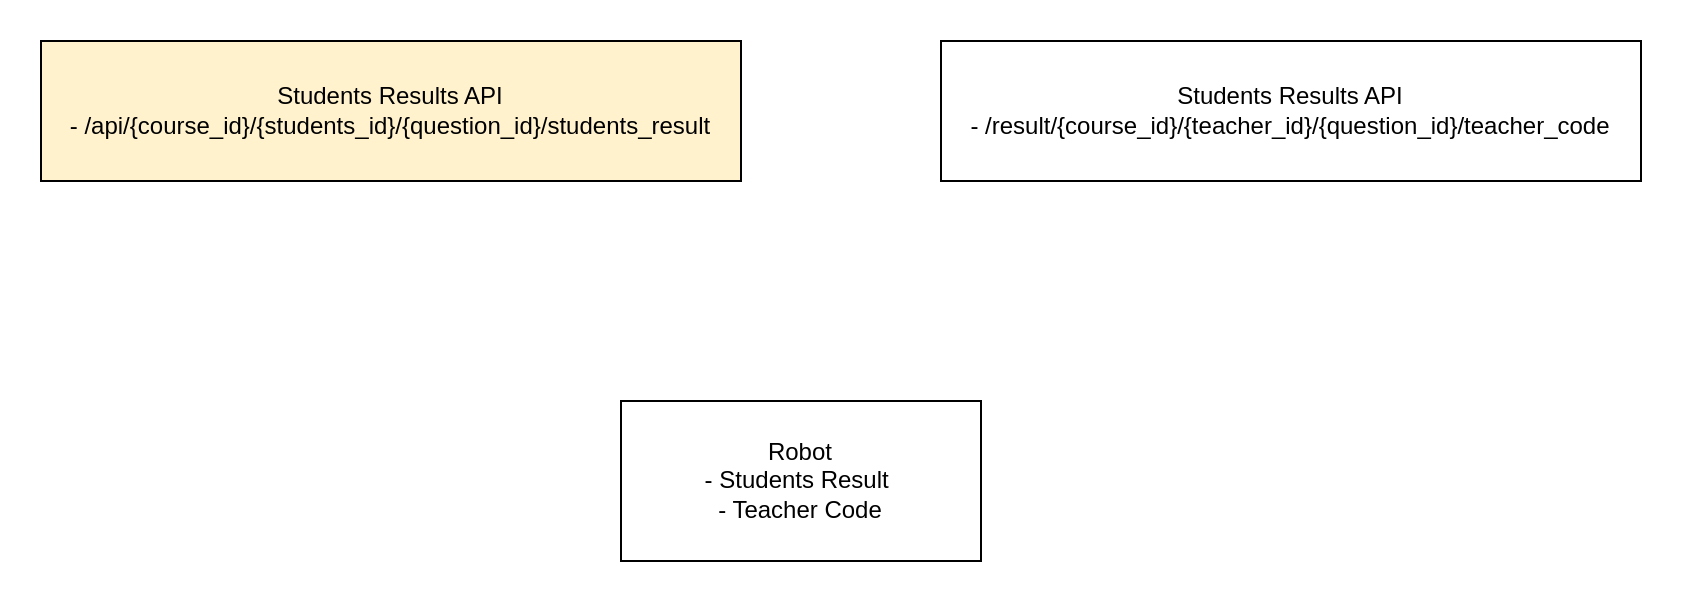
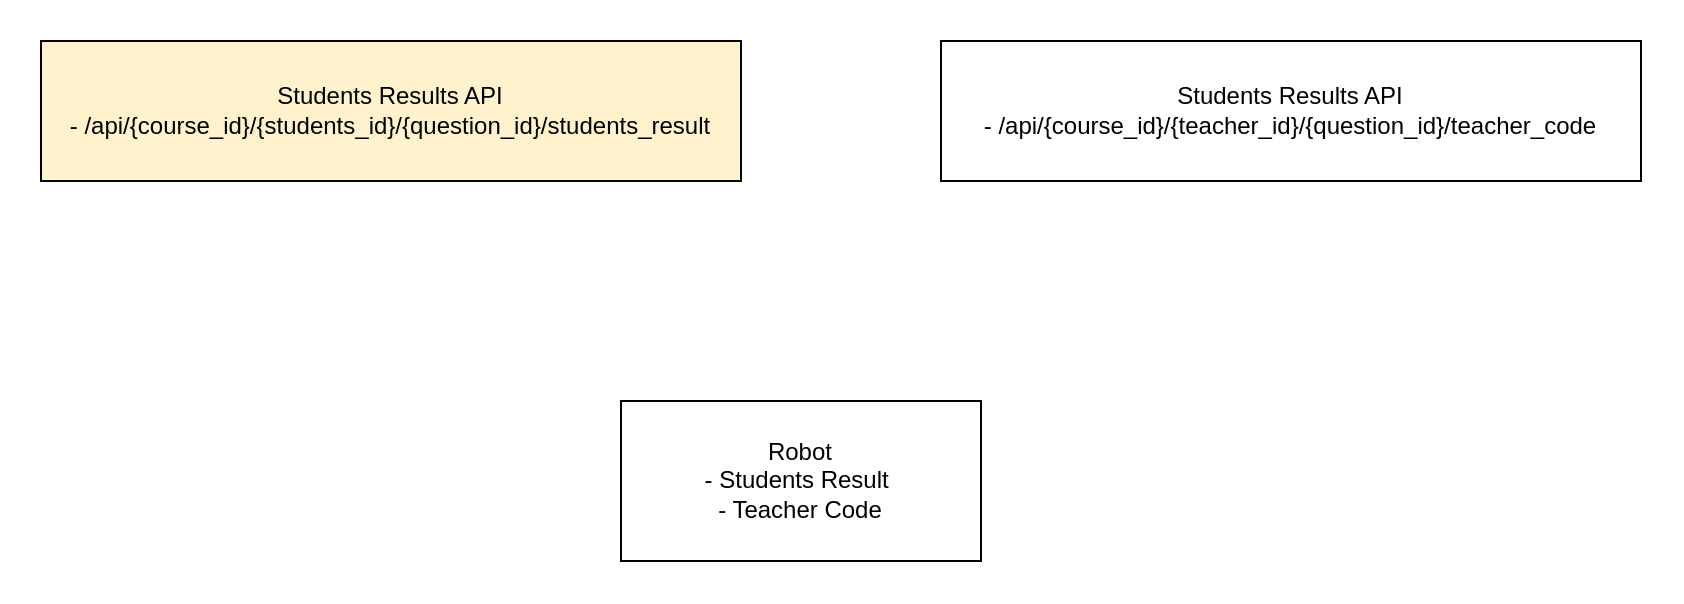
- <mxCell id="4" value="Students Results API&lt;br&gt;- /result/{course_id}/{teacher_id}/{question_id}/teacher_code" style="rounded=0;whiteSpace=wrap;html=1;" vertex="1" parent="1"><mxGeometry x="470" y="20" width="350" height="70" as="geometry" /></mxCell>
+ <mxCell id="4" value="Students Results API&lt;br&gt;- /api/{course_id}/{teacher_id}/{question_id}/teacher_code" style="rounded=0;whiteSpace=wrap;html=1;" vertex="1" parent="1"><mxGeometry x="470" y="20" width="350" height="70" as="geometry" /></mxCell>
